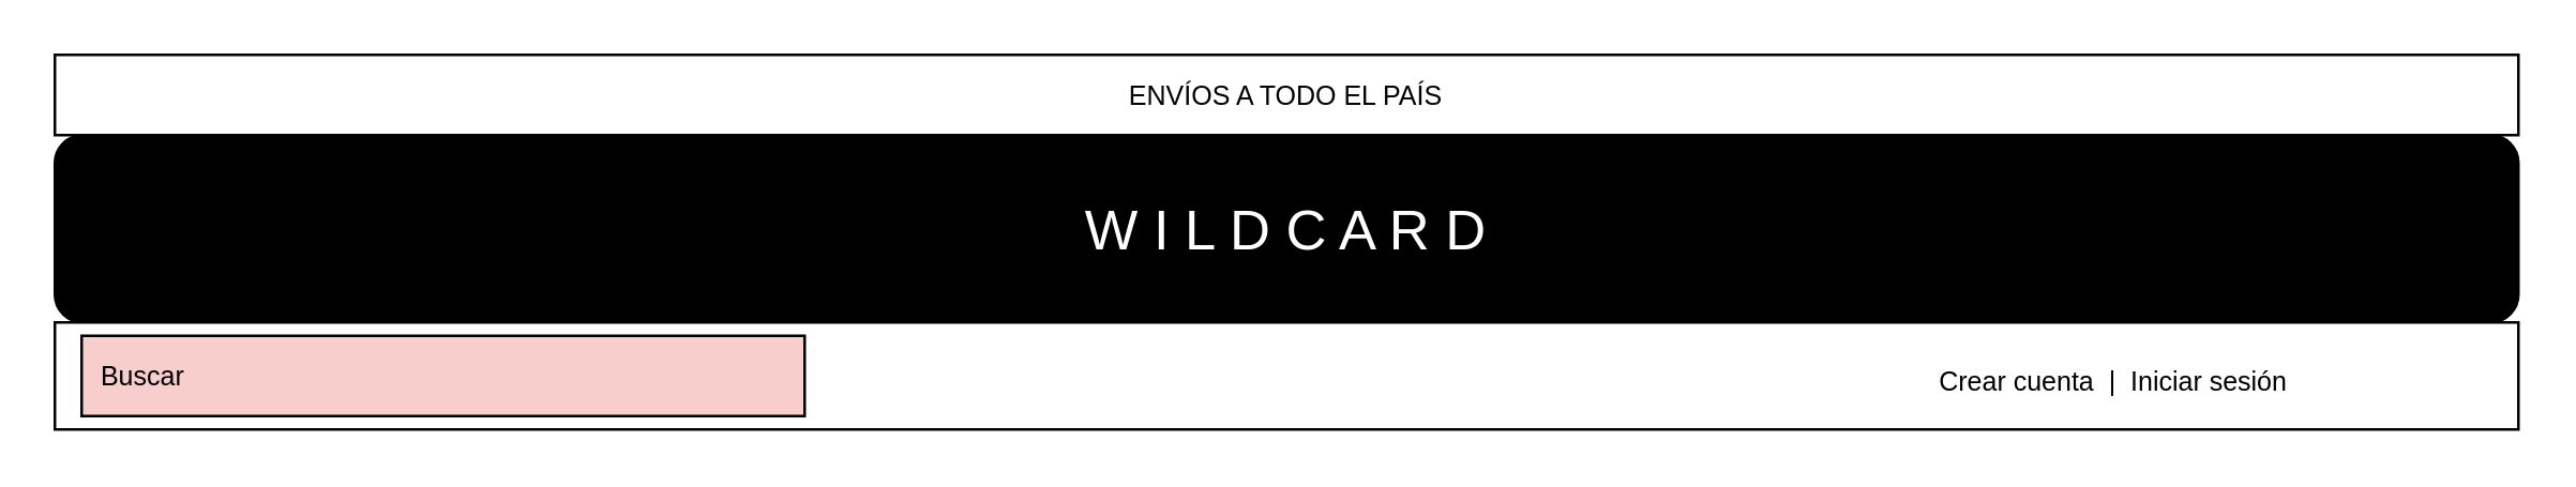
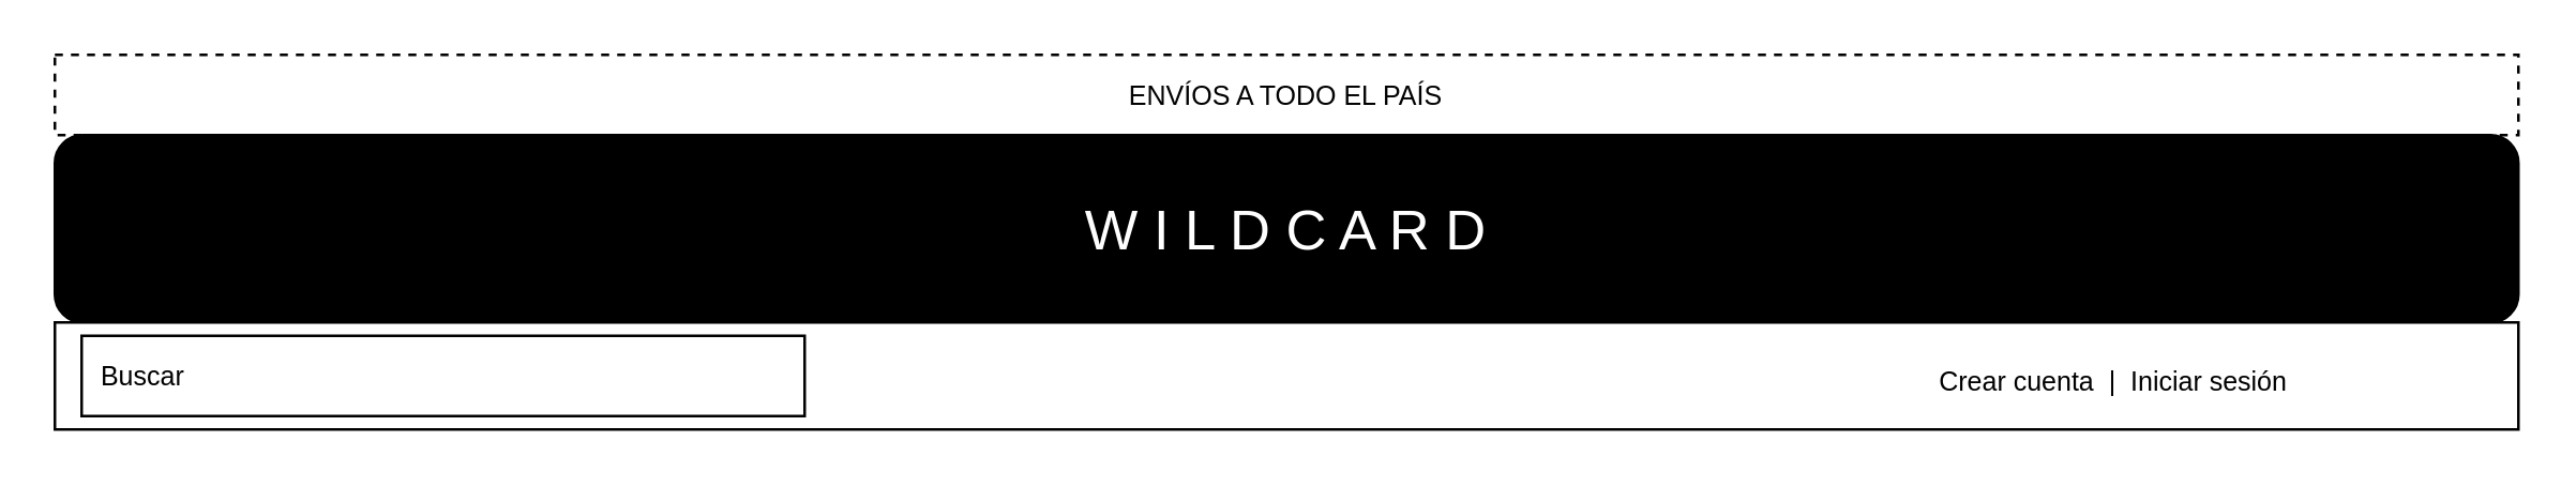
- <mxCell id="2" value="&lt;font size=&quot;1&quot;&gt;ENVÍOS A TODO EL PAÍS&lt;/font&gt;" style="rounded=0;whiteSpace=wrap;html=1;" vertex="1" parent="1"><mxGeometry width="920" height="30" as="geometry" x="20" y="20" /></mxCell>
+ <mxCell id="2" value="&lt;font size=&quot;1&quot;&gt;ENVÍOS A TODO EL PAÍS&lt;/font&gt;" style="rounded=0;whiteSpace=wrap;html=1;dashed=1;" vertex="1" parent="1"><mxGeometry width="920" height="30" as="geometry" x="20" y="20" /></mxCell>
- <mxCell id="5" value="&amp;nbsp; &lt;span style=&quot;font-weight: normal&quot;&gt;Buscar&lt;/span&gt;" style="rounded=0;whiteSpace=wrap;html=1;fillColor=#f8cecc;fontSize=10;align=left;fontStyle=1;" vertex="1" parent="1"><mxGeometry x="30" y="125" width="270" height="30" as="geometry" /></mxCell>
+ <mxCell id="5" value="&amp;nbsp; &lt;span style=&quot;font-weight: normal&quot;&gt;Buscar&lt;/span&gt;" style="rounded=0;whiteSpace=wrap;html=1;fillColor=#FFFFFF;fontSize=10;align=left;fontStyle=1" vertex="1" parent="1"><mxGeometry x="30" y="125" width="270" height="30" as="geometry" /></mxCell>
